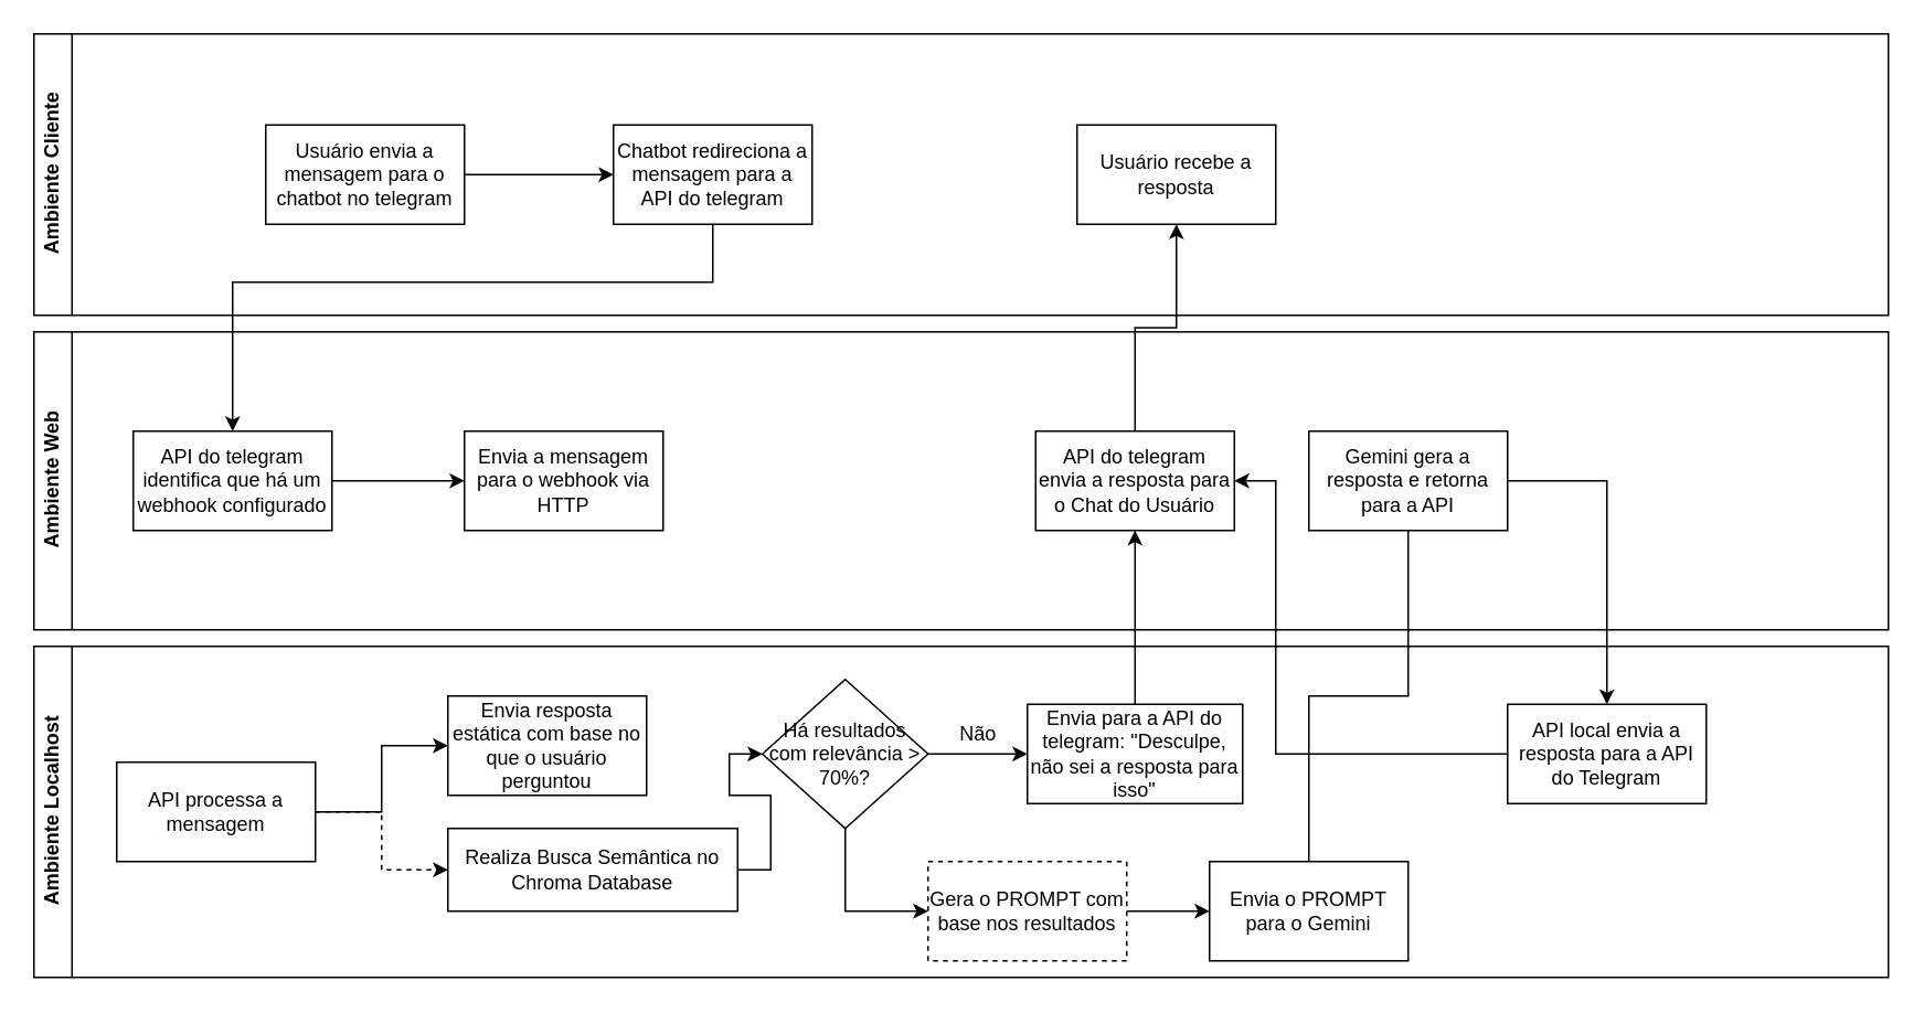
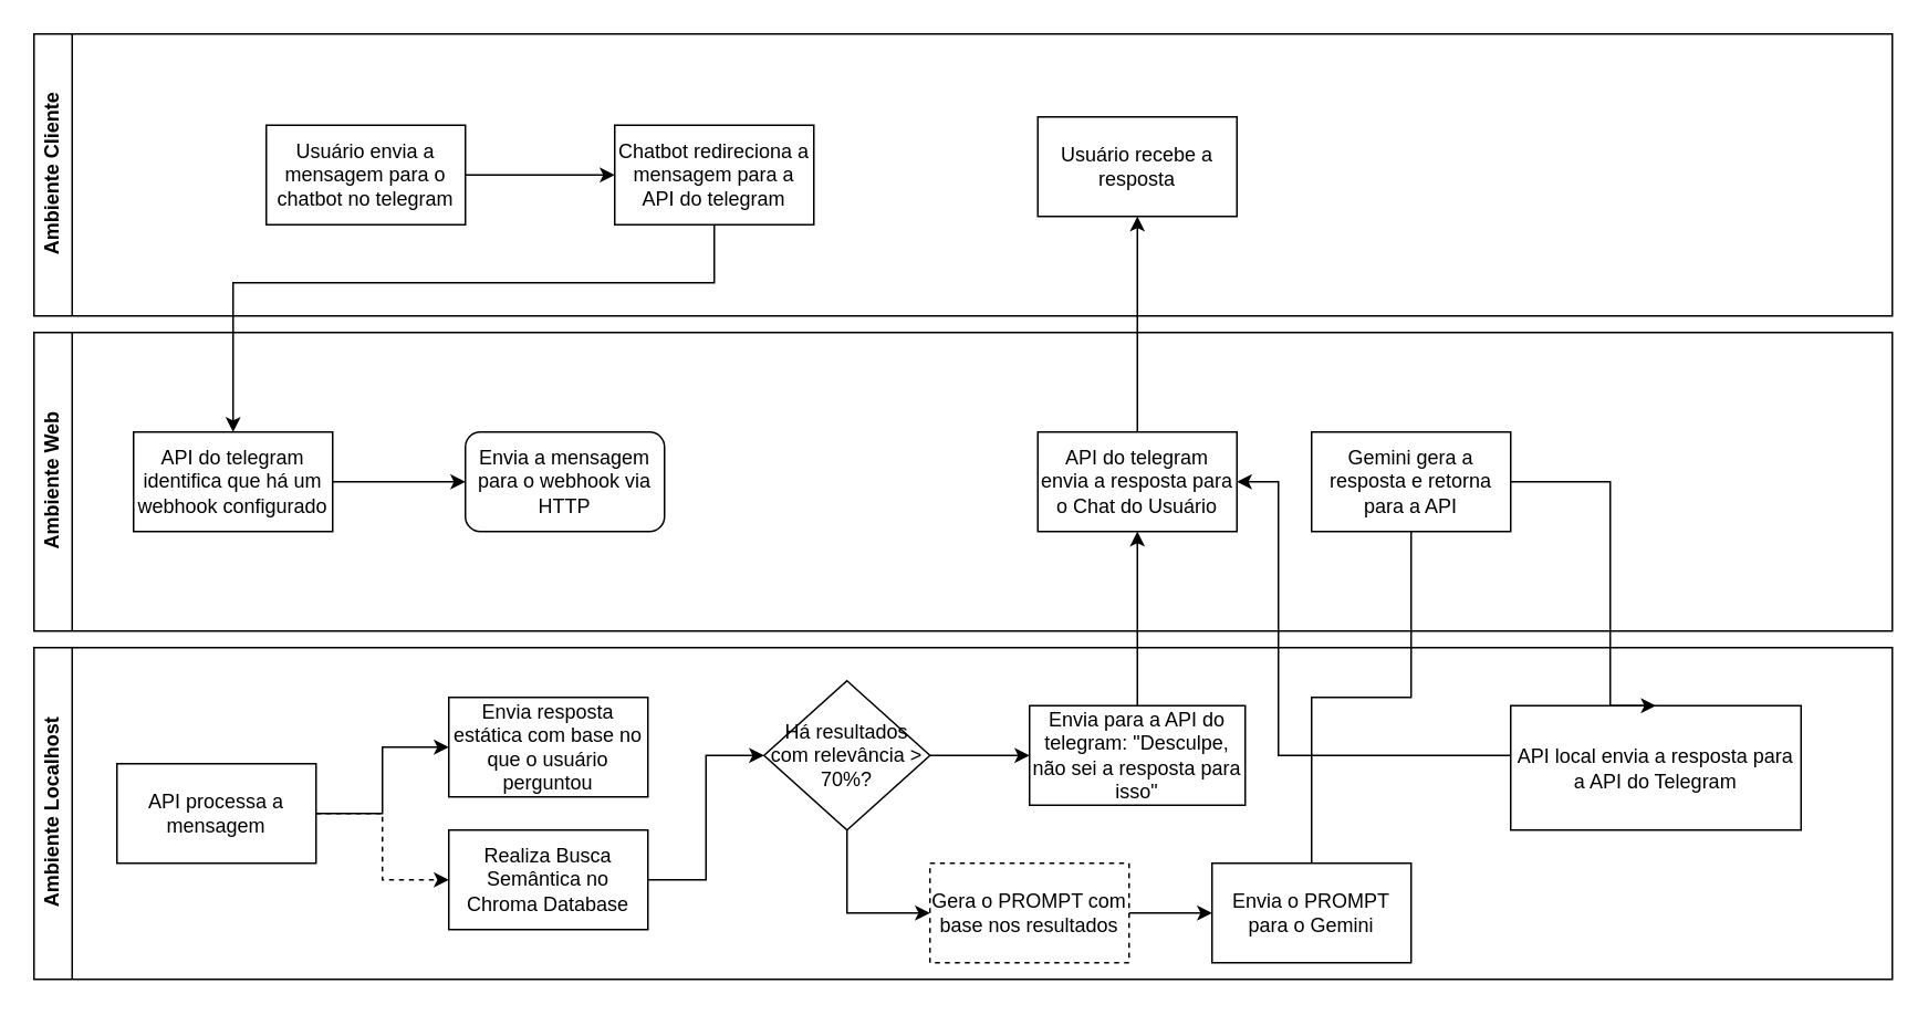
- <mxCell id="6" value="Usuário recebe a resposta" style="rounded=0;whiteSpace=wrap;html=1;" vertex="1" parent="2"><mxGeometry x="630" y="55" width="120" height="60" as="geometry" /></mxCell>
+ <mxCell id="6" value="Usuário recebe a resposta" style="rounded=0;whiteSpace=wrap;html=1;" vertex="1" parent="2"><mxGeometry x="605" y="50" width="120" height="60" as="geometry" /></mxCell>
- <mxCell id="10" value="Envia a mensagem para o webhook via HTTP" style="rounded=0;whiteSpace=wrap;html=1;" vertex="1" parent="7"><mxGeometry x="260" y="60" width="120" height="60" as="geometry" /></mxCell>
+ <mxCell id="10" value="Envia a mensagem para o webhook via HTTP" style="whiteSpace=wrap;html=1;rounded=1;" vertex="1" parent="7"><mxGeometry x="260" y="60" width="120" height="60" as="geometry" /></mxCell>
- <mxCell id="29" value="Não" style="text;html=1;align=center;verticalAlign=middle;resizable=0;points=[];autosize=1;strokeColor=none;fillColor=none;" vertex="1" parent="1"><mxGeometry x="565" y="428" width="50" height="30" as="geometry" /></mxCell>
- <mxCell id="28" value="API local envia a resposta para a API do Telegram" style="rounded=0;whiteSpace=wrap;html=1;" vertex="1" parent="14"><mxGeometry x="890" y="35" width="120" height="60" as="geometry" /></mxCell>
+ <mxCell id="28" value="API local envia a resposta para a API do Telegram" style="rounded=0;whiteSpace=wrap;html=1;" vertex="1" parent="14"><mxGeometry x="890" y="35" width="175" height="75" as="geometry" /></mxCell>
- <mxCell id="20" value="Realiza Busca Semântica no Chroma Database" style="rounded=0;whiteSpace=wrap;html=1;" vertex="1" parent="14"><mxGeometry x="250" y="110" width="175" height="50" as="geometry" /></mxCell>
+ <mxCell id="20" value="Realiza Busca Semântica no Chroma Database" style="rounded=0;whiteSpace=wrap;html=1;" vertex="1" parent="14"><mxGeometry x="250" y="110" width="120" height="60" as="geometry" /></mxCell>
